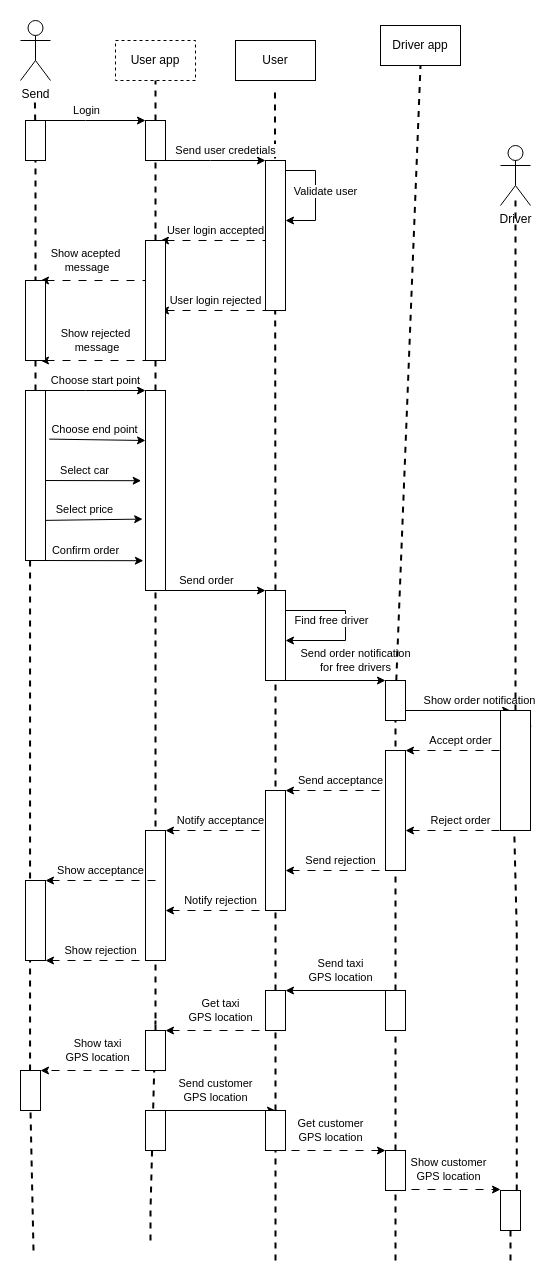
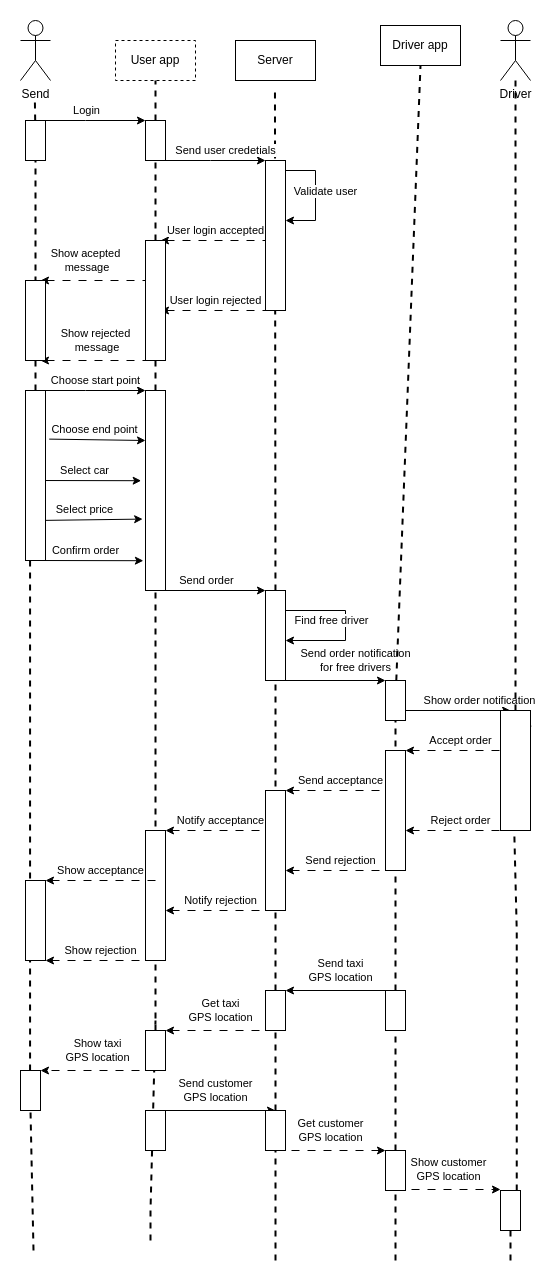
- <mxCell id="5" value="User" style="rounded=0;whiteSpace=wrap;html=1;" parent="1" vertex="1"><mxGeometry x="235" y="40" width="80" height="40" as="geometry" /></mxCell>
+ <mxCell id="5" value="Server" style="rounded=0;whiteSpace=wrap;html=1;" parent="1" vertex="1"><mxGeometry x="235" y="40" width="80" height="40" as="geometry" /></mxCell>
- <mxCell id="3" value="Driver" style="shape=umlActor;verticalLabelPosition=bottom;verticalAlign=top;html=1;outlineConnect=0;" parent="1" vertex="1"><mxGeometry x="500" y="145" width="30" height="60" as="geometry" /></mxCell>
+ <mxCell id="3" value="Driver" style="shape=umlActor;verticalLabelPosition=bottom;verticalAlign=top;html=1;outlineConnect=0;" parent="1" vertex="1"><mxGeometry x="500" y="20" width="30" height="60" as="geometry" /></mxCell>
